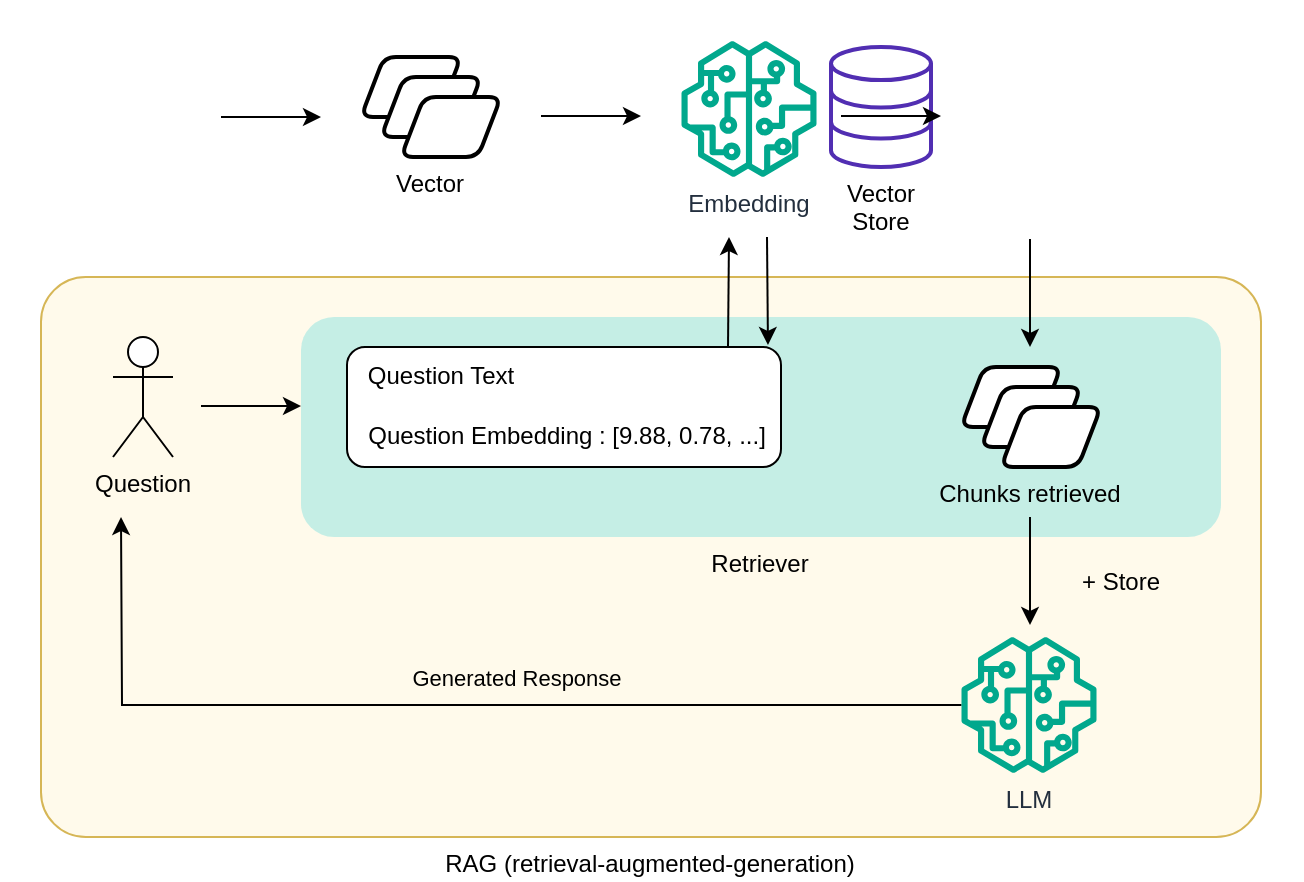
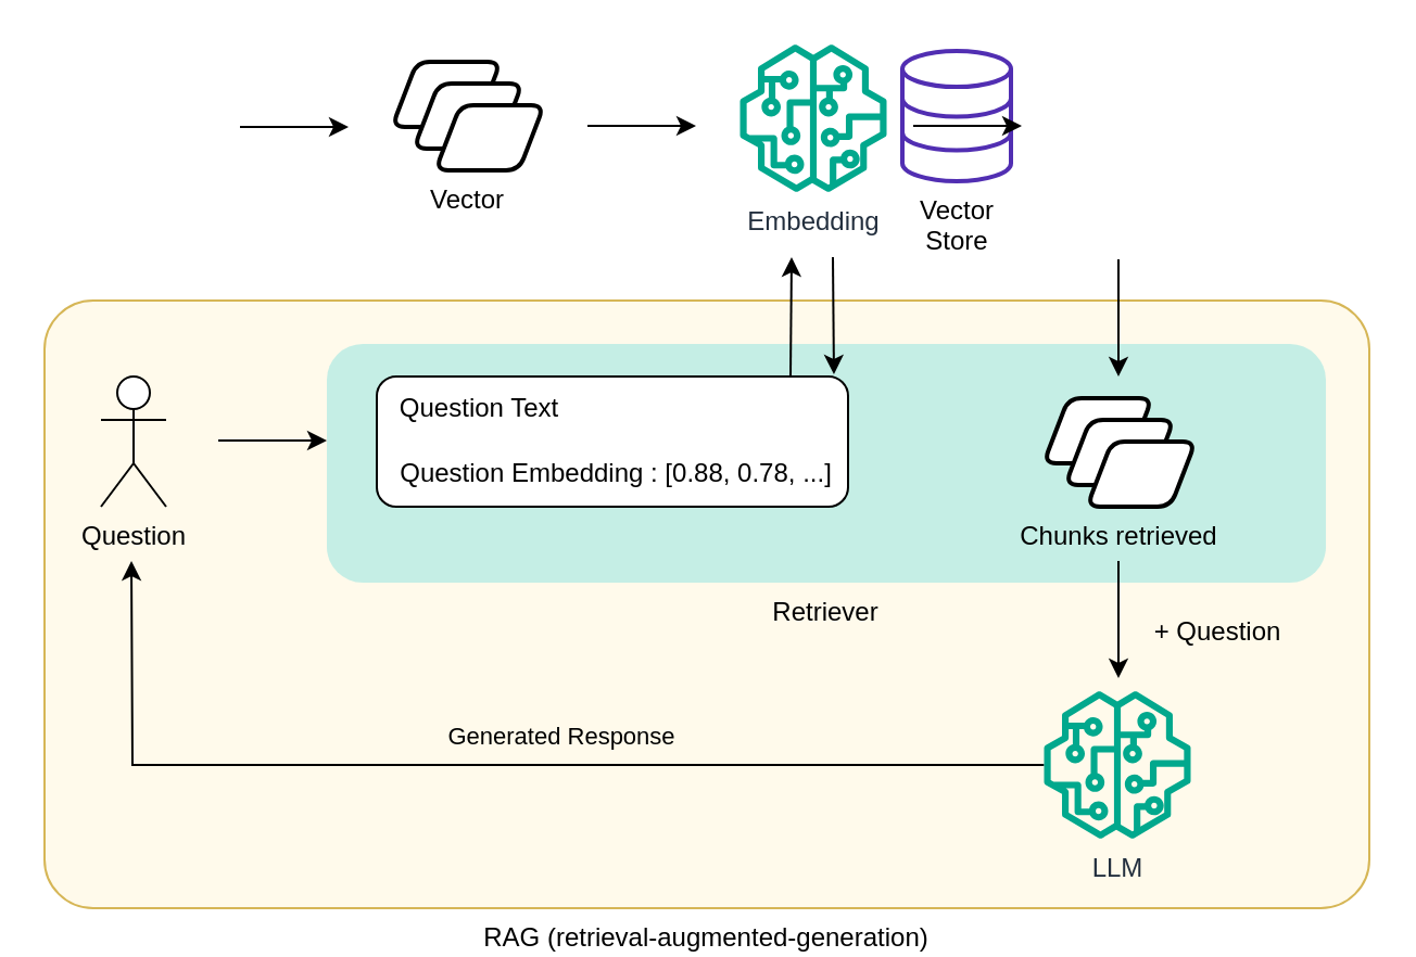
- <mxCell id="14" value="Question" style="shape=umlActor;verticalLabelPosition=bottom;verticalAlign=top;html=1;outlineConnect=0;" vertex="1" parent="1"><mxGeometry x="56" y="168" width="30" height="60" as="geometry" /></mxCell>
+ <mxCell id="14" value="Question" style="shape=umlActor;verticalLabelPosition=bottom;verticalAlign=top;html=1;outlineConnect=0;" vertex="1" parent="1"><mxGeometry x="46" y="173" width="30" height="60" as="geometry" /></mxCell>
- <mxCell id="18" value="Question Embedding : [9.88, 0.78, ...]" style="text;html=1;align=center;verticalAlign=middle;resizable=0;points=[];autosize=1;strokeColor=none;fillColor=none;" vertex="1" parent="1"><mxGeometry x="173" y="203" width="220" height="30" as="geometry" /></mxCell>
+ <mxCell id="18" value="Question Embedding : [0.88, 0.78, ...]" style="text;html=1;align=center;verticalAlign=middle;resizable=0;points=[];autosize=1;strokeColor=none;fillColor=none;" vertex="1" parent="1"><mxGeometry x="173" y="203" width="220" height="30" as="geometry" /></mxCell>
- <mxCell id="29" value="+ Store" style="text;html=1;align=center;verticalAlign=middle;resizable=0;points=[];autosize=1;strokeColor=none;fillColor=none;" vertex="1" parent="1"><mxGeometry x="520" y="276" width="80" height="30" as="geometry" /></mxCell>
+ <mxCell id="29" value="+ Question" style="text;html=1;align=center;verticalAlign=middle;resizable=0;points=[];autosize=1;strokeColor=none;fillColor=none;" vertex="1" parent="1"><mxGeometry x="520" y="276" width="80" height="30" as="geometry" /></mxCell>
